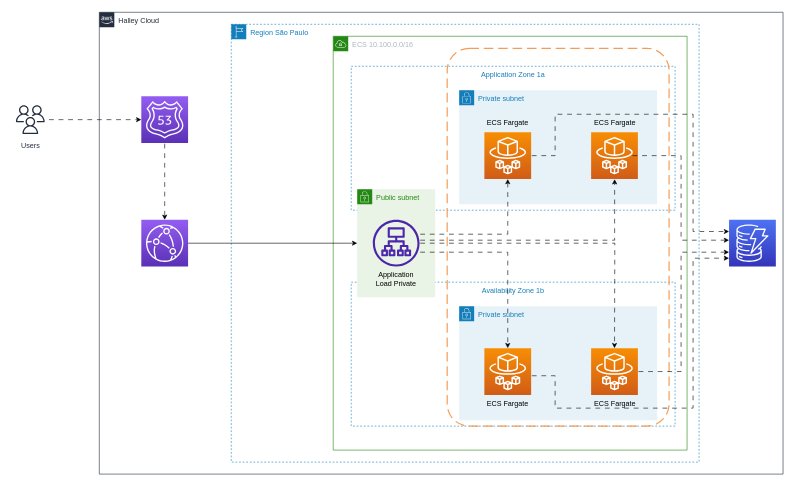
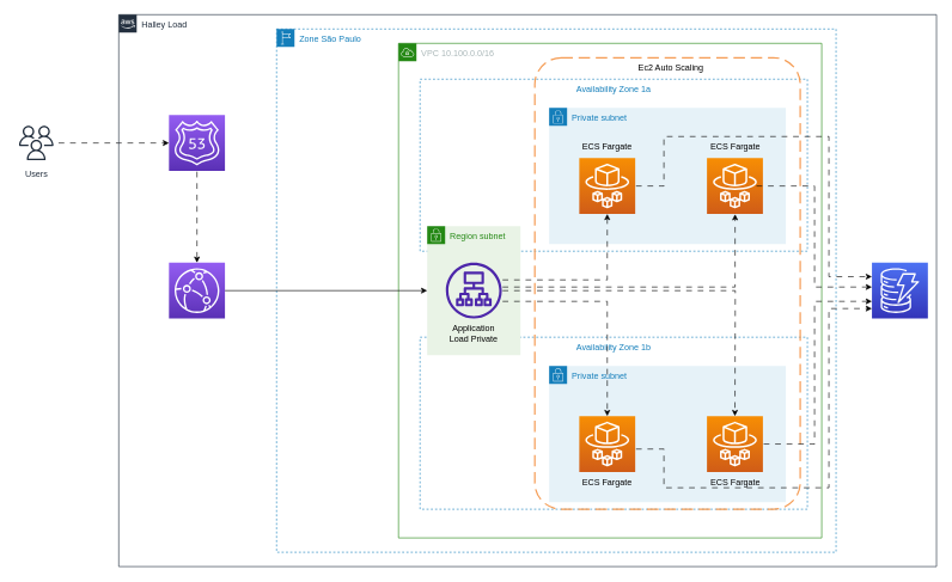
- <mxCell id="4" value="Halley Cloud" style="points=[[0,0],[0.25,0],[0.5,0],[0.75,0],[1,0],[1,0.25],[1,0.5],[1,0.75],[1,1],[0.75,1],[0.5,1],[0.25,1],[0,1],[0,0.75],[0,0.5],[0,0.25]];outlineConnect=0;gradientColor=none;html=1;whiteSpace=wrap;fontSize=12;fontStyle=0;container=1;pointerEvents=0;collapsible=0;recursiveResize=0;shape=mxgraph.aws4.group;grIcon=mxgraph.aws4.group_aws_cloud_alt;strokeColor=#232F3E;fillColor=none;verticalAlign=top;align=left;spacingLeft=30;fontColor=#232F3E;dashed=0;" vertex="1" parent="1"><mxGeometry x="165" y="20" width="1140" height="770" as="geometry" /></mxCell>
+ <mxCell id="4" value="Halley Load" style="points=[[0,0],[0.25,0],[0.5,0],[0.75,0],[1,0],[1,0.25],[1,0.5],[1,0.75],[1,1],[0.75,1],[0.5,1],[0.25,1],[0,1],[0,0.75],[0,0.5],[0,0.25]];outlineConnect=0;gradientColor=none;html=1;whiteSpace=wrap;fontSize=12;fontStyle=0;container=1;pointerEvents=0;collapsible=0;recursiveResize=0;shape=mxgraph.aws4.group;grIcon=mxgraph.aws4.group_aws_cloud_alt;strokeColor=#232F3E;fillColor=none;verticalAlign=top;align=left;spacingLeft=30;fontColor=#232F3E;dashed=0;" vertex="1" parent="1"><mxGeometry x="165" y="20" width="1140" height="770" as="geometry" /></mxCell>
- <mxCell id="5" value="Region São Paulo" style="points=[[0,0],[0.25,0],[0.5,0],[0.75,0],[1,0],[1,0.25],[1,0.5],[1,0.75],[1,1],[0.75,1],[0.5,1],[0.25,1],[0,1],[0,0.75],[0,0.5],[0,0.25]];outlineConnect=0;gradientColor=none;html=1;whiteSpace=wrap;fontSize=12;fontStyle=0;container=1;pointerEvents=0;collapsible=0;recursiveResize=0;shape=mxgraph.aws4.group;grIcon=mxgraph.aws4.group_region;strokeColor=#147EBA;fillColor=none;verticalAlign=top;align=left;spacingLeft=30;fontColor=#147EBA;dashed=1;" vertex="1" parent="4"><mxGeometry x="220" y="20" width="780" height="730" as="geometry" /></mxCell>
+ <mxCell id="5" value="Zone São Paulo" style="points=[[0,0],[0.25,0],[0.5,0],[0.75,0],[1,0],[1,0.25],[1,0.5],[1,0.75],[1,1],[0.75,1],[0.5,1],[0.25,1],[0,1],[0,0.75],[0,0.5],[0,0.25]];outlineConnect=0;gradientColor=none;html=1;whiteSpace=wrap;fontSize=12;fontStyle=0;container=1;pointerEvents=0;collapsible=0;recursiveResize=0;shape=mxgraph.aws4.group;grIcon=mxgraph.aws4.group_region;strokeColor=#147EBA;fillColor=none;verticalAlign=top;align=left;spacingLeft=30;fontColor=#147EBA;dashed=1;" vertex="1" parent="4"><mxGeometry x="220" y="20" width="780" height="730" as="geometry" /></mxCell>
- <mxCell id="6" value="ECS 10.100.0.0/16" style="points=[[0,0],[0.25,0],[0.5,0],[0.75,0],[1,0],[1,0.25],[1,0.5],[1,0.75],[1,1],[0.75,1],[0.5,1],[0.25,1],[0,1],[0,0.75],[0,0.5],[0,0.25]];outlineConnect=0;gradientColor=none;html=1;whiteSpace=wrap;fontSize=12;fontStyle=0;container=1;pointerEvents=0;collapsible=0;recursiveResize=0;shape=mxgraph.aws4.group;grIcon=mxgraph.aws4.group_vpc;strokeColor=#248814;fillColor=none;verticalAlign=top;align=left;spacingLeft=30;fontColor=#AAB7B8;dashed=0;" vertex="1" parent="5"><mxGeometry x="170" y="20" width="590" height="690" as="geometry" /></mxCell>
+ <mxCell id="6" value="VPC 10.100.0.0/16" style="points=[[0,0],[0.25,0],[0.5,0],[0.75,0],[1,0],[1,0.25],[1,0.5],[1,0.75],[1,1],[0.75,1],[0.5,1],[0.25,1],[0,1],[0,0.75],[0,0.5],[0,0.25]];outlineConnect=0;gradientColor=none;html=1;whiteSpace=wrap;fontSize=12;fontStyle=0;container=1;pointerEvents=0;collapsible=0;recursiveResize=0;shape=mxgraph.aws4.group;grIcon=mxgraph.aws4.group_vpc;strokeColor=#248814;fillColor=none;verticalAlign=top;align=left;spacingLeft=30;fontColor=#AAB7B8;dashed=0;" vertex="1" parent="5"><mxGeometry x="170" y="20" width="590" height="690" as="geometry" /></mxCell>
+ <mxCell id="19" value="Ec2 Auto Scaling" style="text;html=1;strokeColor=none;fillColor=none;align=center;verticalAlign=middle;whiteSpace=wrap;rounded=0;" vertex="1" parent="6"><mxGeometry x="330" y="20" width="100" height="30" as="geometry" /></mxCell>
- <mxCell id="7" value="Application Zone 1a" style="fillColor=none;strokeColor=#147EBA;dashed=1;verticalAlign=top;fontStyle=0;fontColor=#147EBA;whiteSpace=wrap;html=1;" vertex="1" parent="6"><mxGeometry x="30" y="50" width="540" height="240" as="geometry" /></mxCell>
+ <mxCell id="7" value="Availability Zone 1a" style="fillColor=none;strokeColor=#147EBA;dashed=1;verticalAlign=top;fontStyle=0;fontColor=#147EBA;whiteSpace=wrap;html=1;" vertex="1" parent="6"><mxGeometry x="30" y="50" width="540" height="240" as="geometry" /></mxCell>
- <mxCell id="17" value="Public subnet" style="points=[[0,0],[0.25,0],[0.5,0],[0.75,0],[1,0],[1,0.25],[1,0.5],[1,0.75],[1,1],[0.75,1],[0.5,1],[0.25,1],[0,1],[0,0.75],[0,0.5],[0,0.25]];outlineConnect=0;gradientColor=none;html=1;whiteSpace=wrap;fontSize=12;fontStyle=0;container=1;pointerEvents=0;collapsible=0;recursiveResize=0;shape=mxgraph.aws4.group;grIcon=mxgraph.aws4.group_security_group;grStroke=0;strokeColor=#248814;fillColor=#E9F3E6;verticalAlign=top;align=left;spacingLeft=30;fontColor=#248814;dashed=0;" vertex="1" parent="6"><mxGeometry x="40" y="255" width="130" height="180" as="geometry" /></mxCell>
+ <mxCell id="17" value="Region subnet" style="points=[[0,0],[0.25,0],[0.5,0],[0.75,0],[1,0],[1,0.25],[1,0.5],[1,0.75],[1,1],[0.75,1],[0.5,1],[0.25,1],[0,1],[0,0.75],[0,0.5],[0,0.25]];outlineConnect=0;gradientColor=none;html=1;whiteSpace=wrap;fontSize=12;fontStyle=0;container=1;pointerEvents=0;collapsible=0;recursiveResize=0;shape=mxgraph.aws4.group;grIcon=mxgraph.aws4.group_security_group;grStroke=0;strokeColor=#248814;fillColor=#E9F3E6;verticalAlign=top;align=left;spacingLeft=30;fontColor=#248814;dashed=0;" vertex="1" parent="6"><mxGeometry x="40" y="255" width="130" height="180" as="geometry" /></mxCell>
